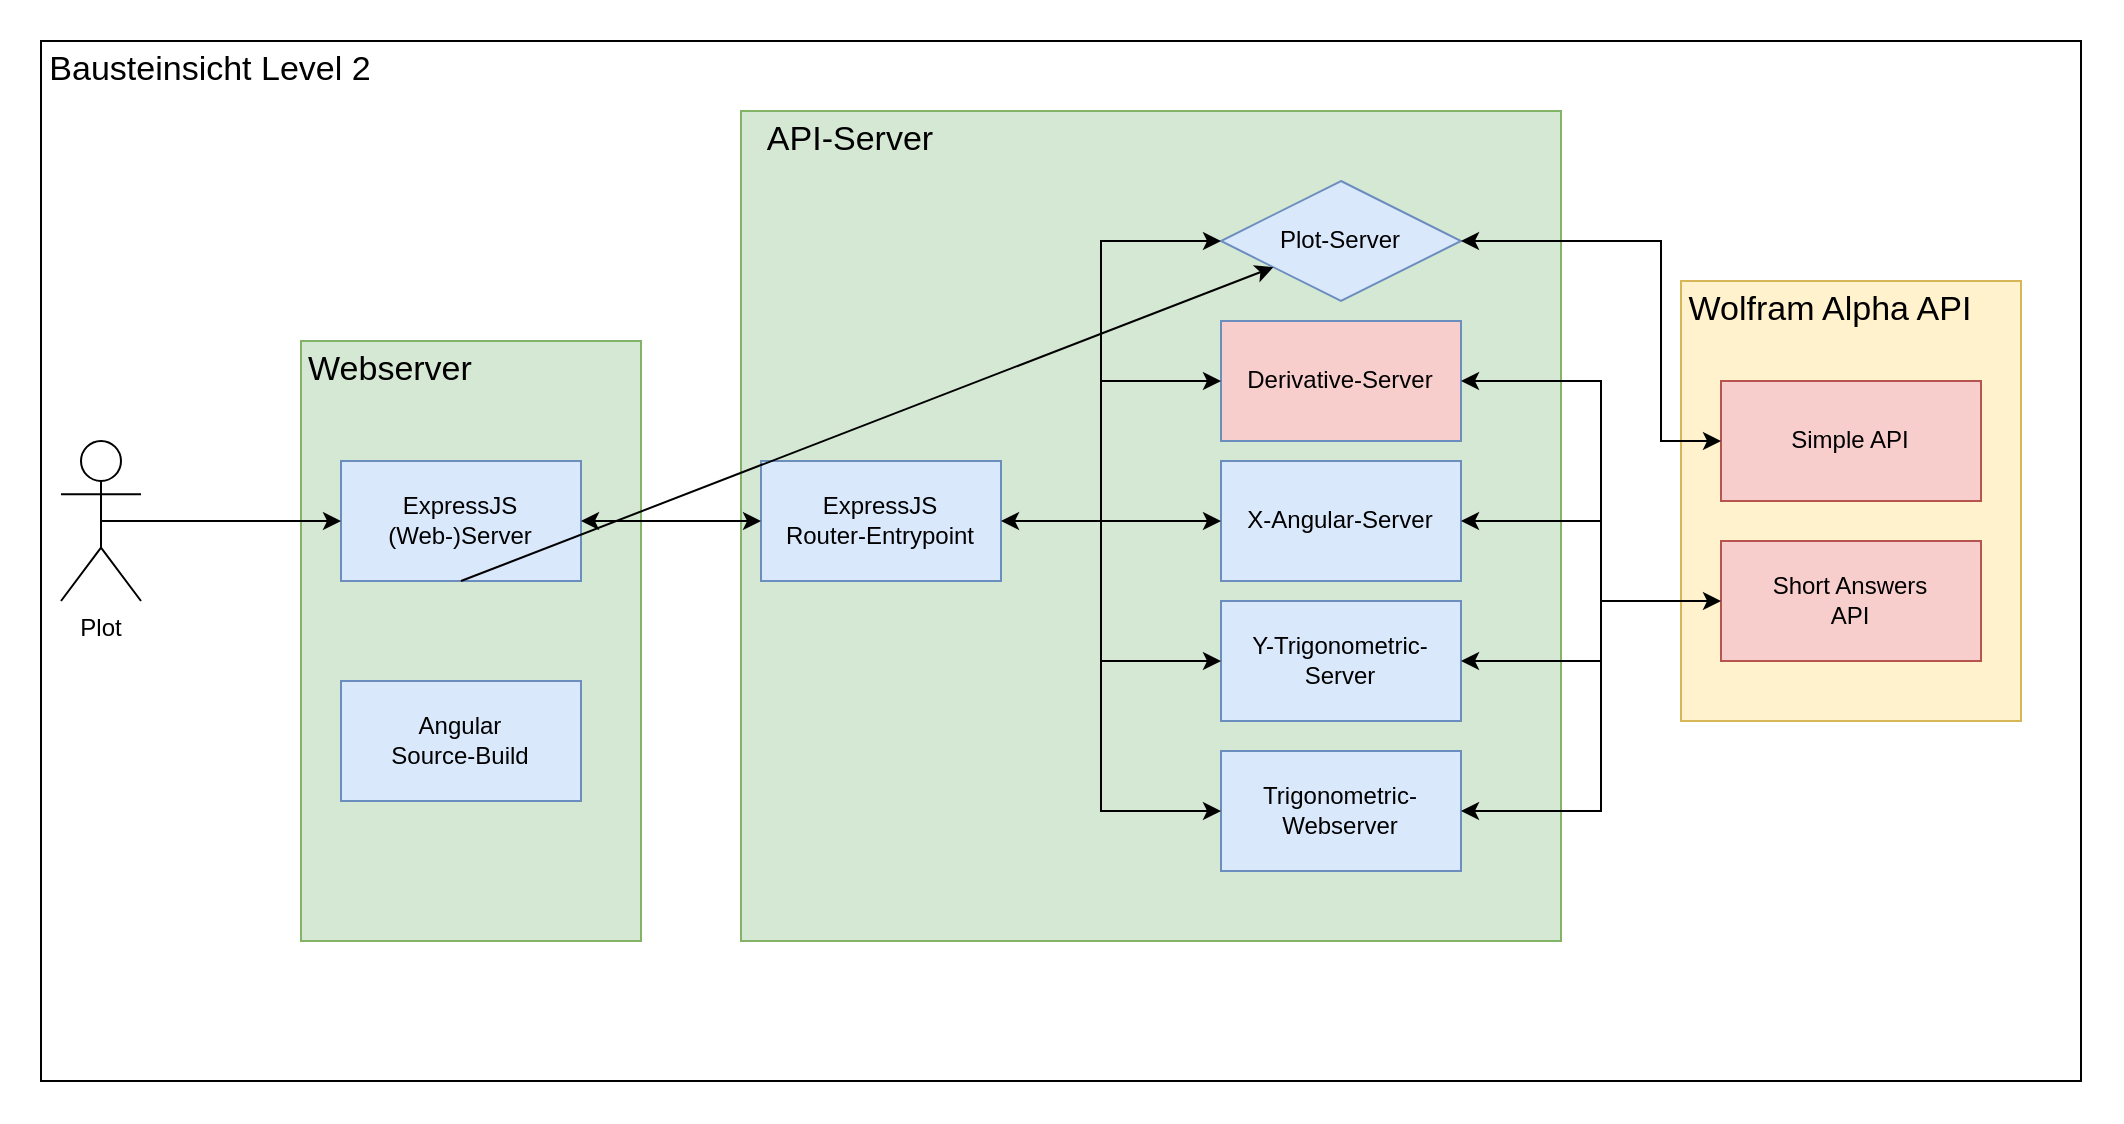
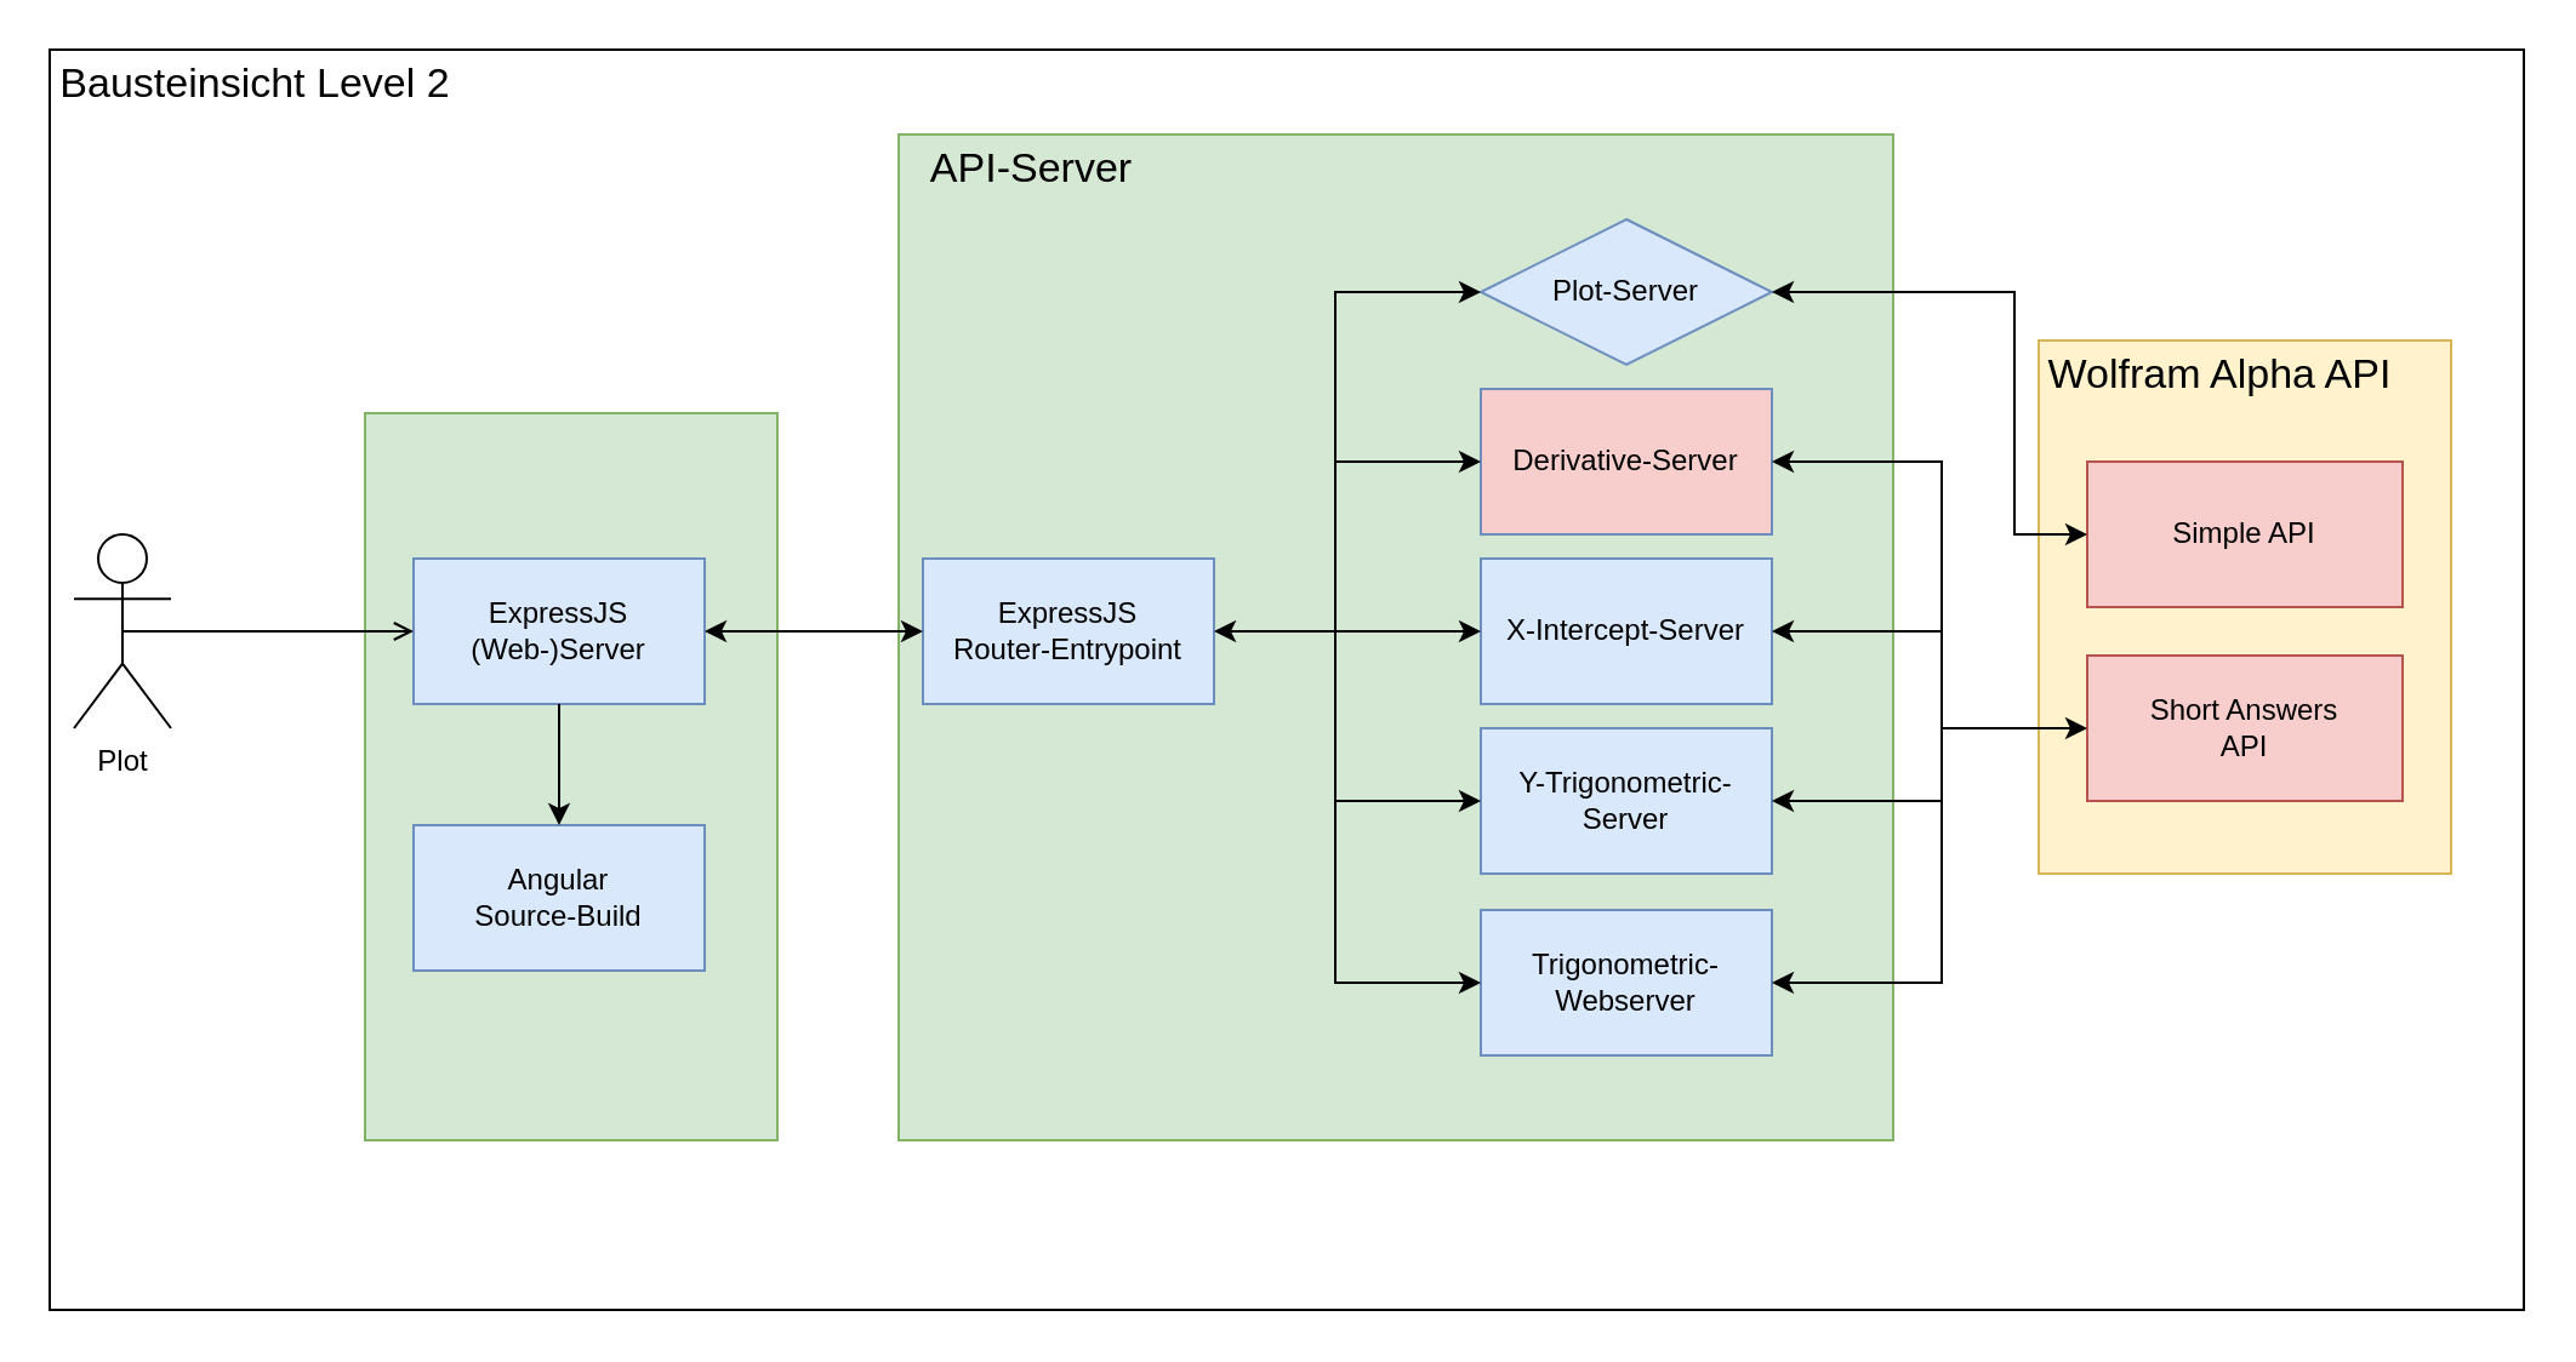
- <mxCell id="7" value="Webserver" style="text;strokeColor=none;align=center;fillColor=none;html=1;verticalAlign=middle;whiteSpace=wrap;rounded=0;fontSize=17;" vertex="1" parent="1"><mxGeometry x="150" y="170" width="90" height="30" as="geometry" /></mxCell>
- <mxCell id="21" value="" style="endArrow=classic;html=1;rounded=0;exitX=0.5;exitY=1;exitDx=0;exitDy=0;" edge="1" parent="1" source="5" target="12"><mxGeometry width="50" height="50" relative="1" as="geometry"><mxPoint x="80" y="430" as="sourcePoint" /><mxPoint x="130" y="380" as="targetPoint" /></mxGeometry></mxCell>
+ <mxCell id="21" value="" style="endArrow=classic;html=1;rounded=0;entryX=0.5;entryY=0;entryDx=0;entryDy=0;exitX=0.5;exitY=1;exitDx=0;exitDy=0;" edge="1" parent="1" source="5" target="6"><mxGeometry width="50" height="50" relative="1" as="geometry"><mxPoint x="80" y="430" as="sourcePoint" /><mxPoint x="130" y="380" as="targetPoint" /></mxGeometry></mxCell>
- <mxCell id="20" value="" style="endArrow=classic;html=1;rounded=0;entryX=0;entryY=0.5;entryDx=0;entryDy=0;exitX=0.5;exitY=0.5;exitDx=0;exitDy=0;exitPerimeter=0;" edge="1" parent="1" source="3" target="5"><mxGeometry width="50" height="50" relative="1" as="geometry"><mxPoint x="80" y="310" as="sourcePoint" /><mxPoint x="130" y="260" as="targetPoint" /></mxGeometry></mxCell>
+ <mxCell id="20" value="" style="endArrow=open;html=1;rounded=0;entryX=0;entryY=0.5;entryDx=0;entryDy=0;exitX=0.5;exitY=0.5;exitDx=0;exitDy=0;exitPerimeter=0;" edge="1" parent="1" source="3" target="5"><mxGeometry width="50" height="50" relative="1" as="geometry"><mxPoint x="80" y="310" as="sourcePoint" /><mxPoint x="130" y="260" as="targetPoint" /></mxGeometry></mxCell>
- <mxCell id="13" value="X-Angular-Server" style="rounded=0;whiteSpace=wrap;html=1;fillColor=#dae8fc;strokeColor=#6c8ebf;" vertex="1" parent="1"><mxGeometry x="610" y="230" width="120" height="60" as="geometry" /></mxCell>
+ <mxCell id="13" value="X-Intercept-Server" style="rounded=0;whiteSpace=wrap;html=1;fillColor=#dae8fc;strokeColor=#6c8ebf;" vertex="1" parent="1"><mxGeometry x="610" y="230" width="120" height="60" as="geometry" /></mxCell>
